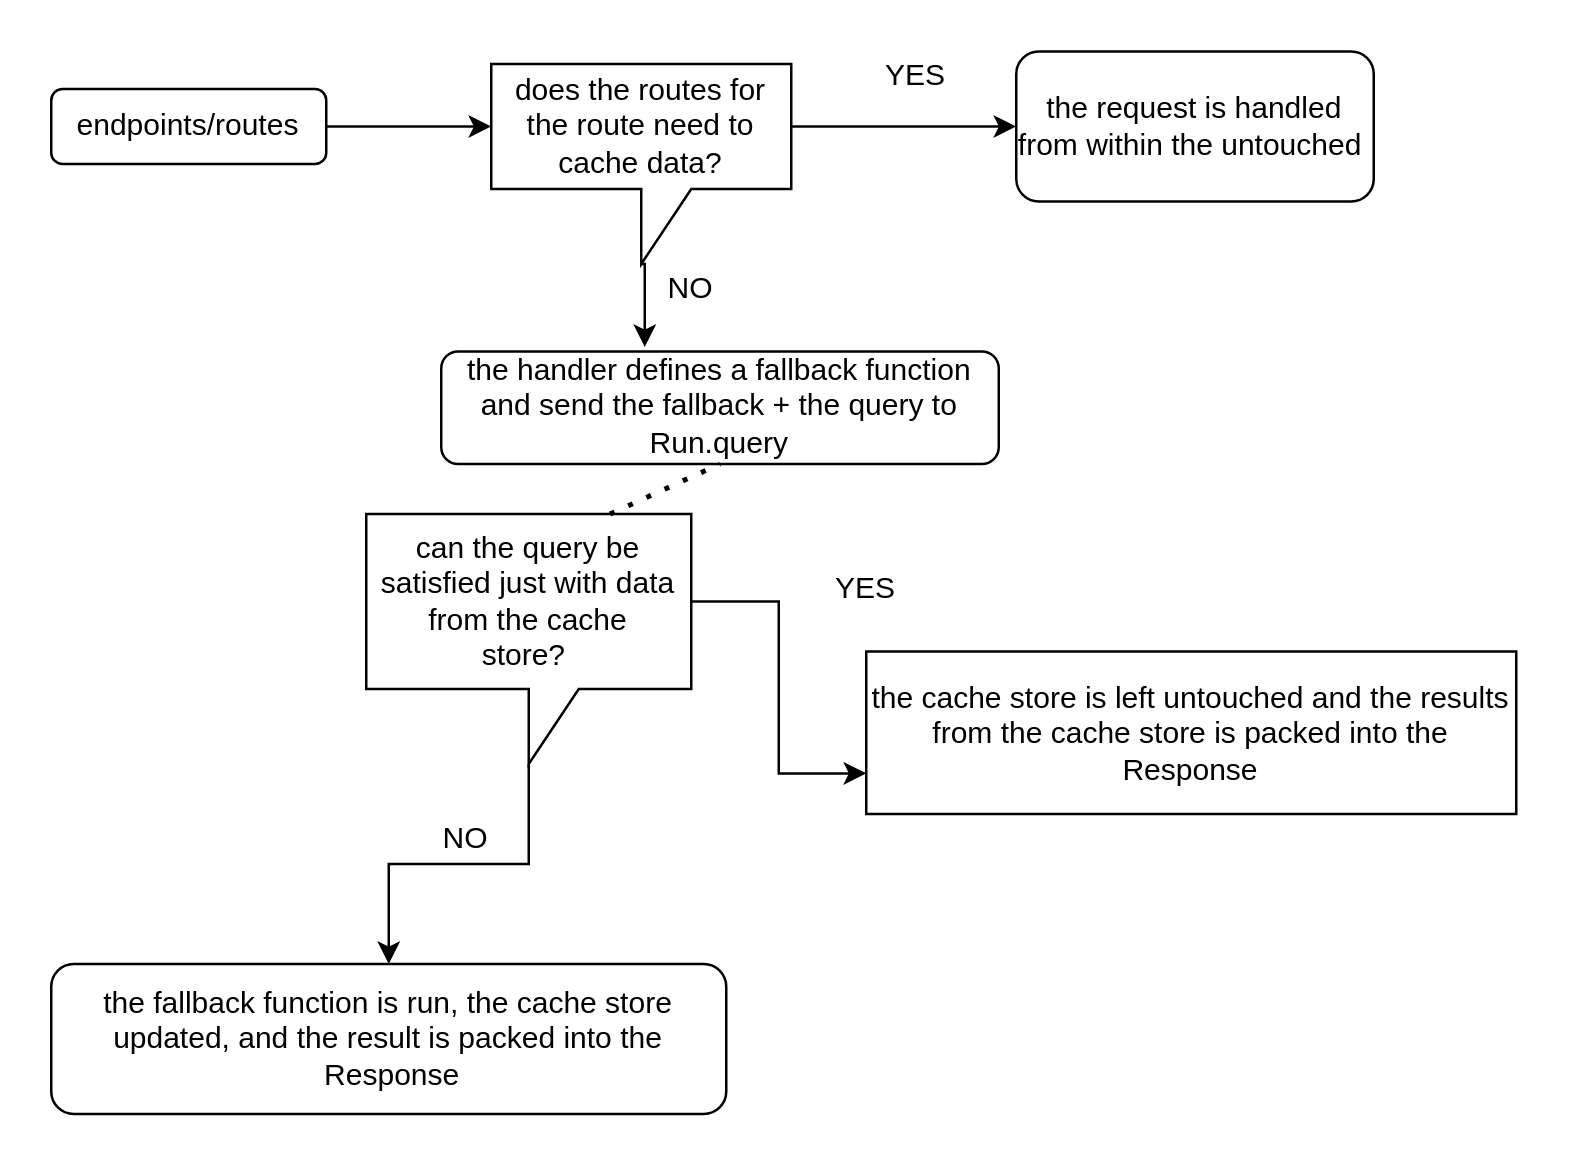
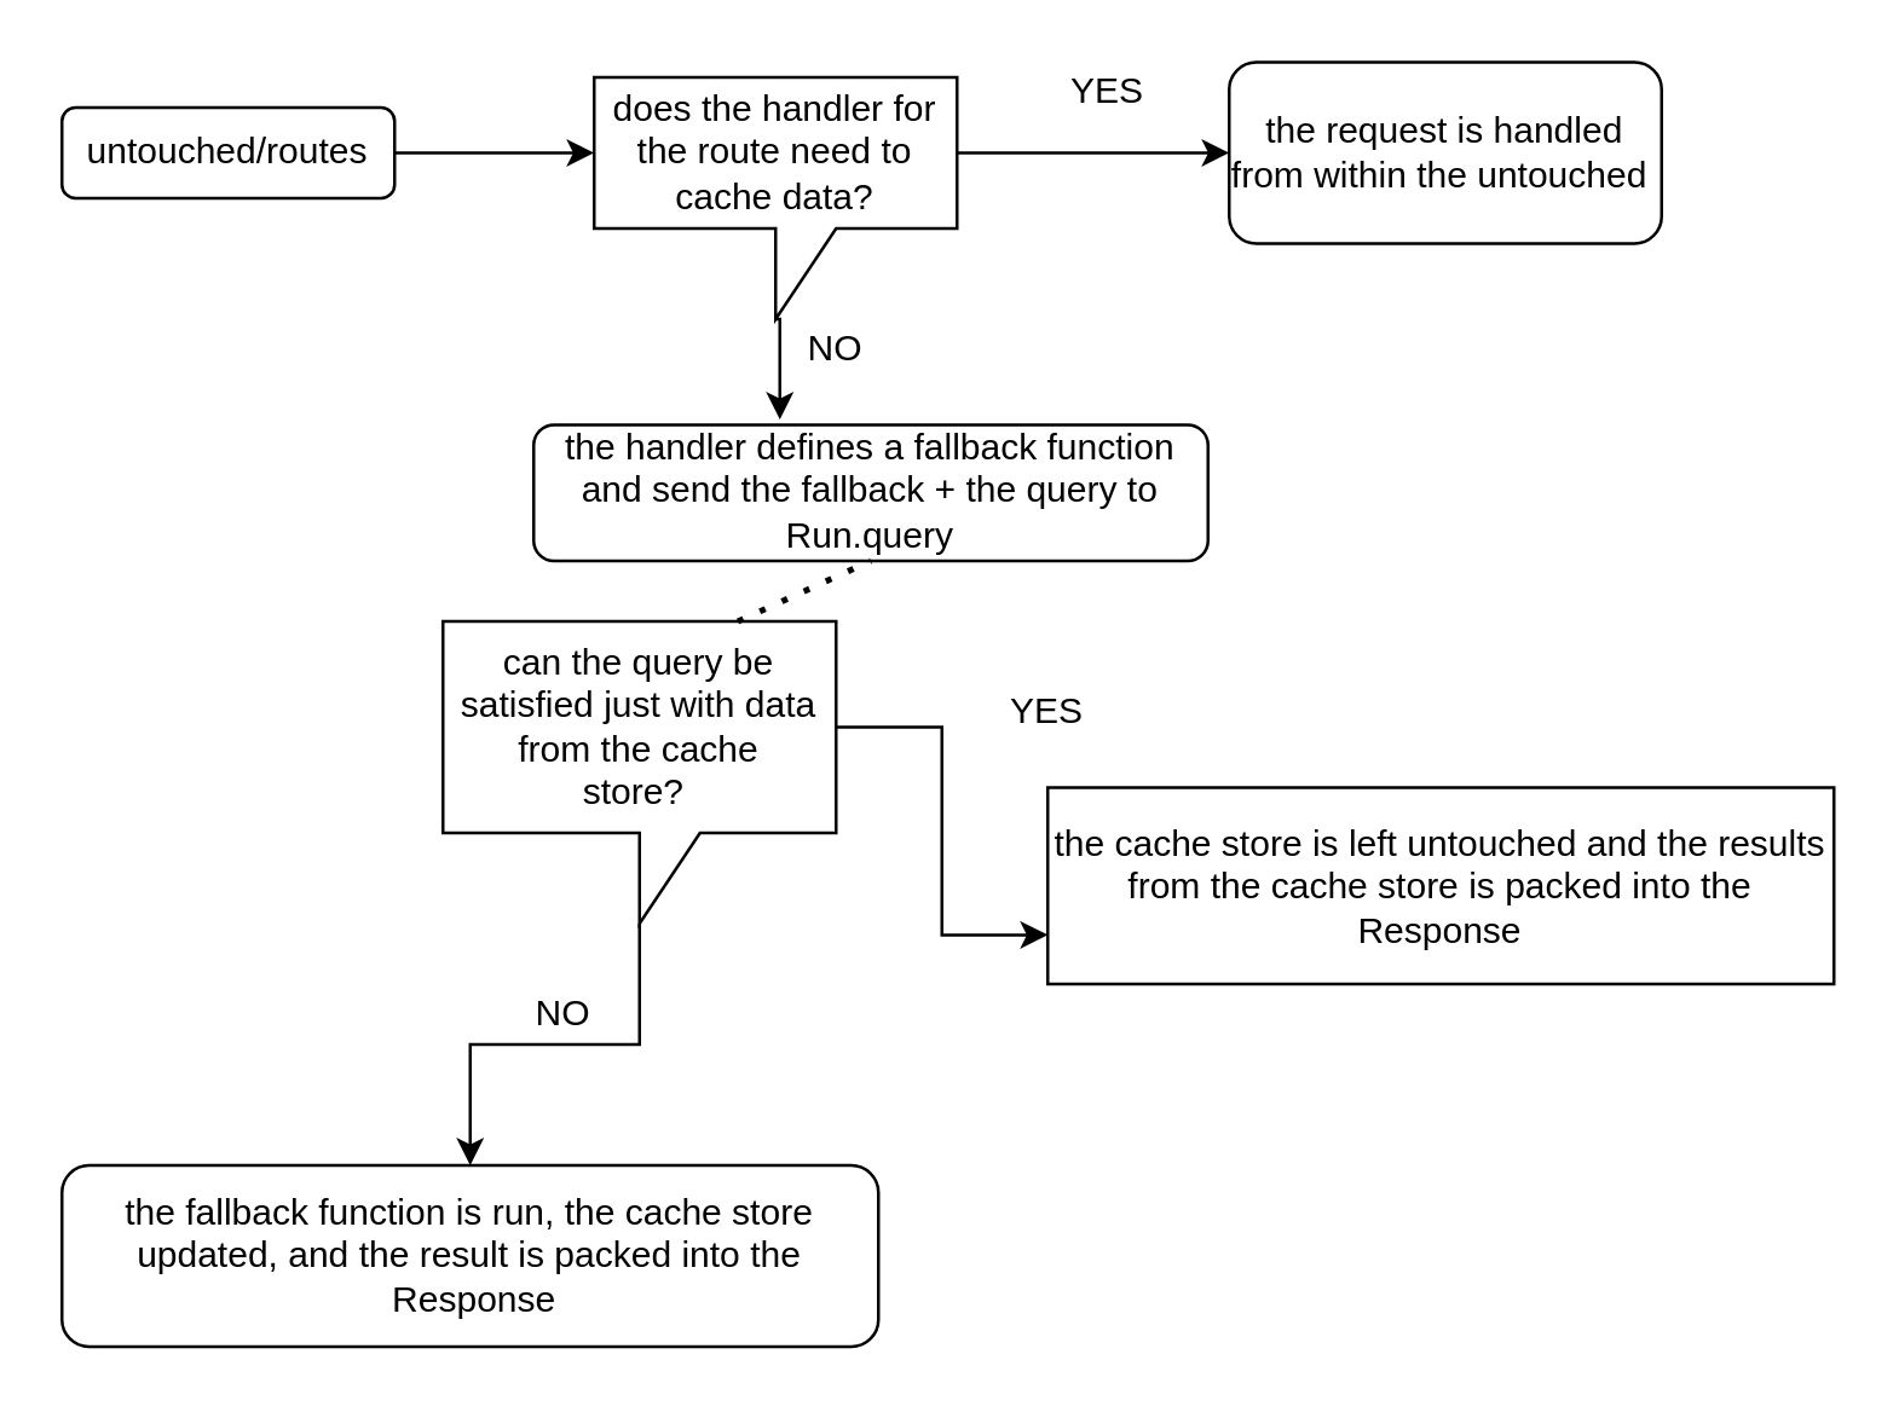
- <mxCell id="3" value="endpoints/routes&lt;br&gt;" style="rounded=1;whiteSpace=wrap;html=1;" vertex="1" parent="1"><mxGeometry x="20" y="35" width="110" height="30" as="geometry" /></mxCell>
+ <mxCell id="3" value="untouched/routes&lt;br&gt;" style="rounded=1;whiteSpace=wrap;html=1;" vertex="1" parent="1"><mxGeometry x="20" y="35" width="110" height="30" as="geometry" /></mxCell>
- <mxCell id="10" value="&lt;span&gt;does the routes for the route need to cache data?&lt;/span&gt;" style="shape=callout;whiteSpace=wrap;html=1;perimeter=calloutPerimeter;" vertex="1" parent="1"><mxGeometry x="196" y="25" width="120" height="80" as="geometry" /></mxCell>
+ <mxCell id="10" value="&lt;span&gt;does the handler for the route need to cache data?&lt;/span&gt;" style="shape=callout;whiteSpace=wrap;html=1;perimeter=calloutPerimeter;" vertex="1" parent="1"><mxGeometry x="196" y="25" width="120" height="80" as="geometry" /></mxCell>
